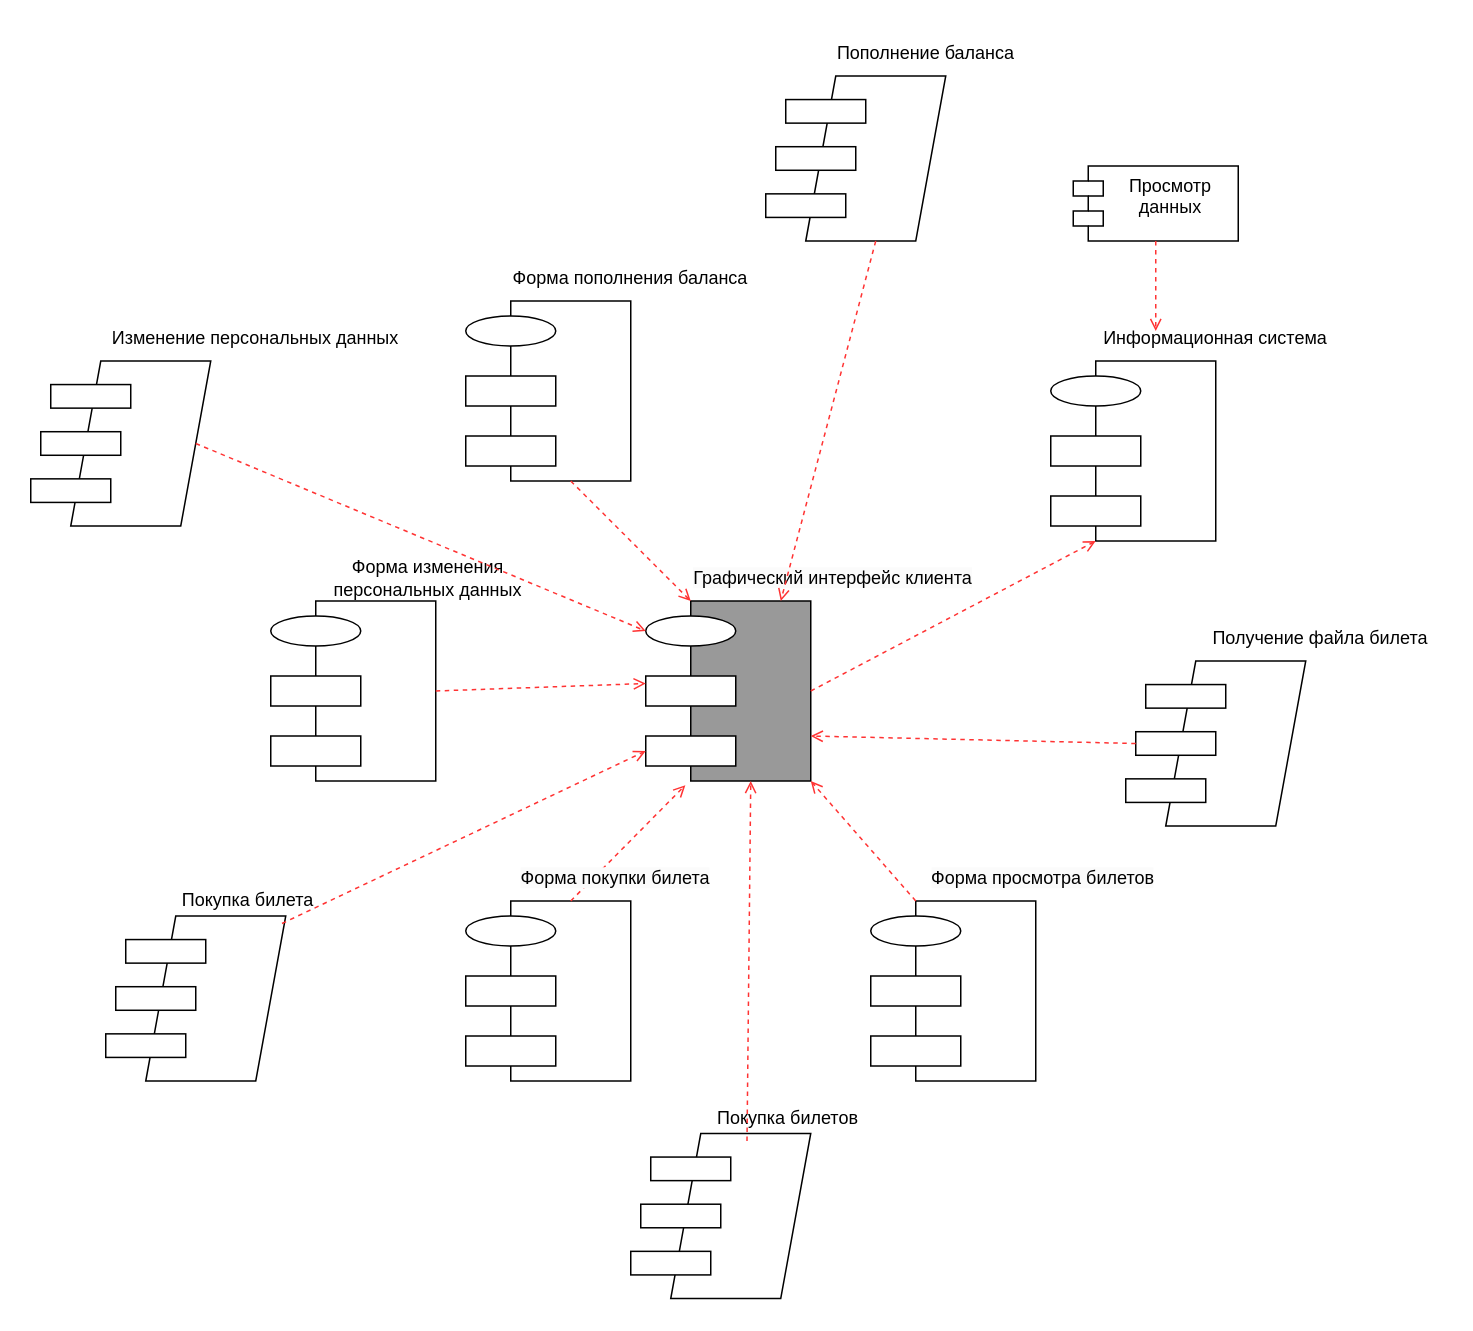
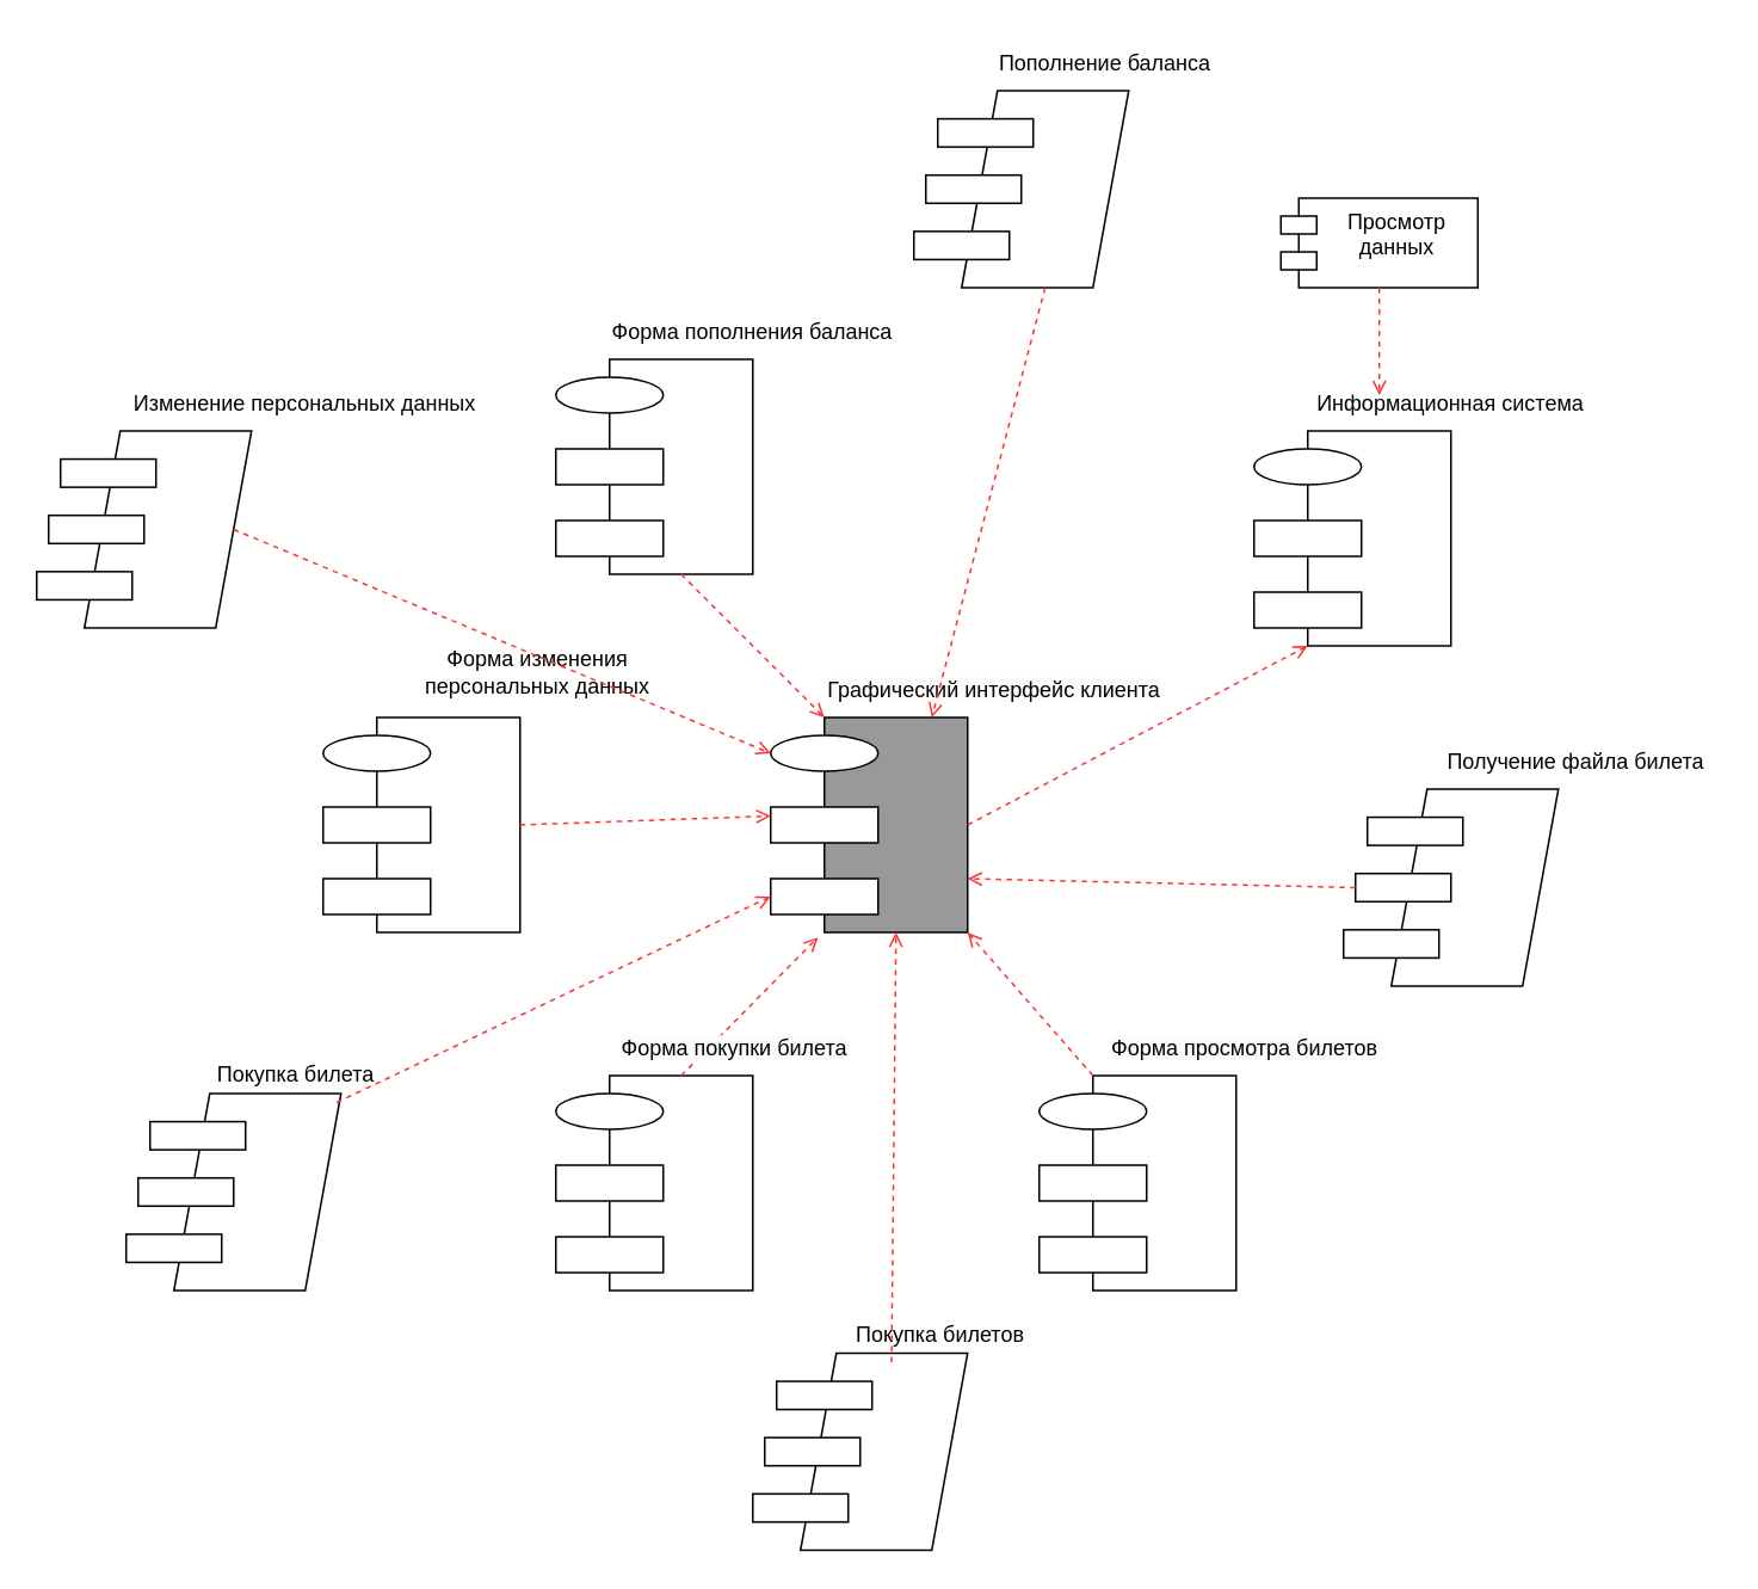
- <mxCell id="43" value="Форма изменения персональных данных" style="text;html=1;strokeColor=none;fillColor=none;align=center;verticalAlign=middle;whiteSpace=wrap;rounded=0;" parent="1" vertex="1"><mxGeometry x="210" y="370" width="150" height="30" as="geometry" /></mxCell>
+ <mxCell id="43" value="Форма изменения персональных данных" style="text;html=1;strokeColor=none;fillColor=none;align=center;verticalAlign=middle;whiteSpace=wrap;rounded=0;" parent="1" vertex="1"><mxGeometry x="225" y="360" width="150" height="30" as="geometry" /></mxCell>
